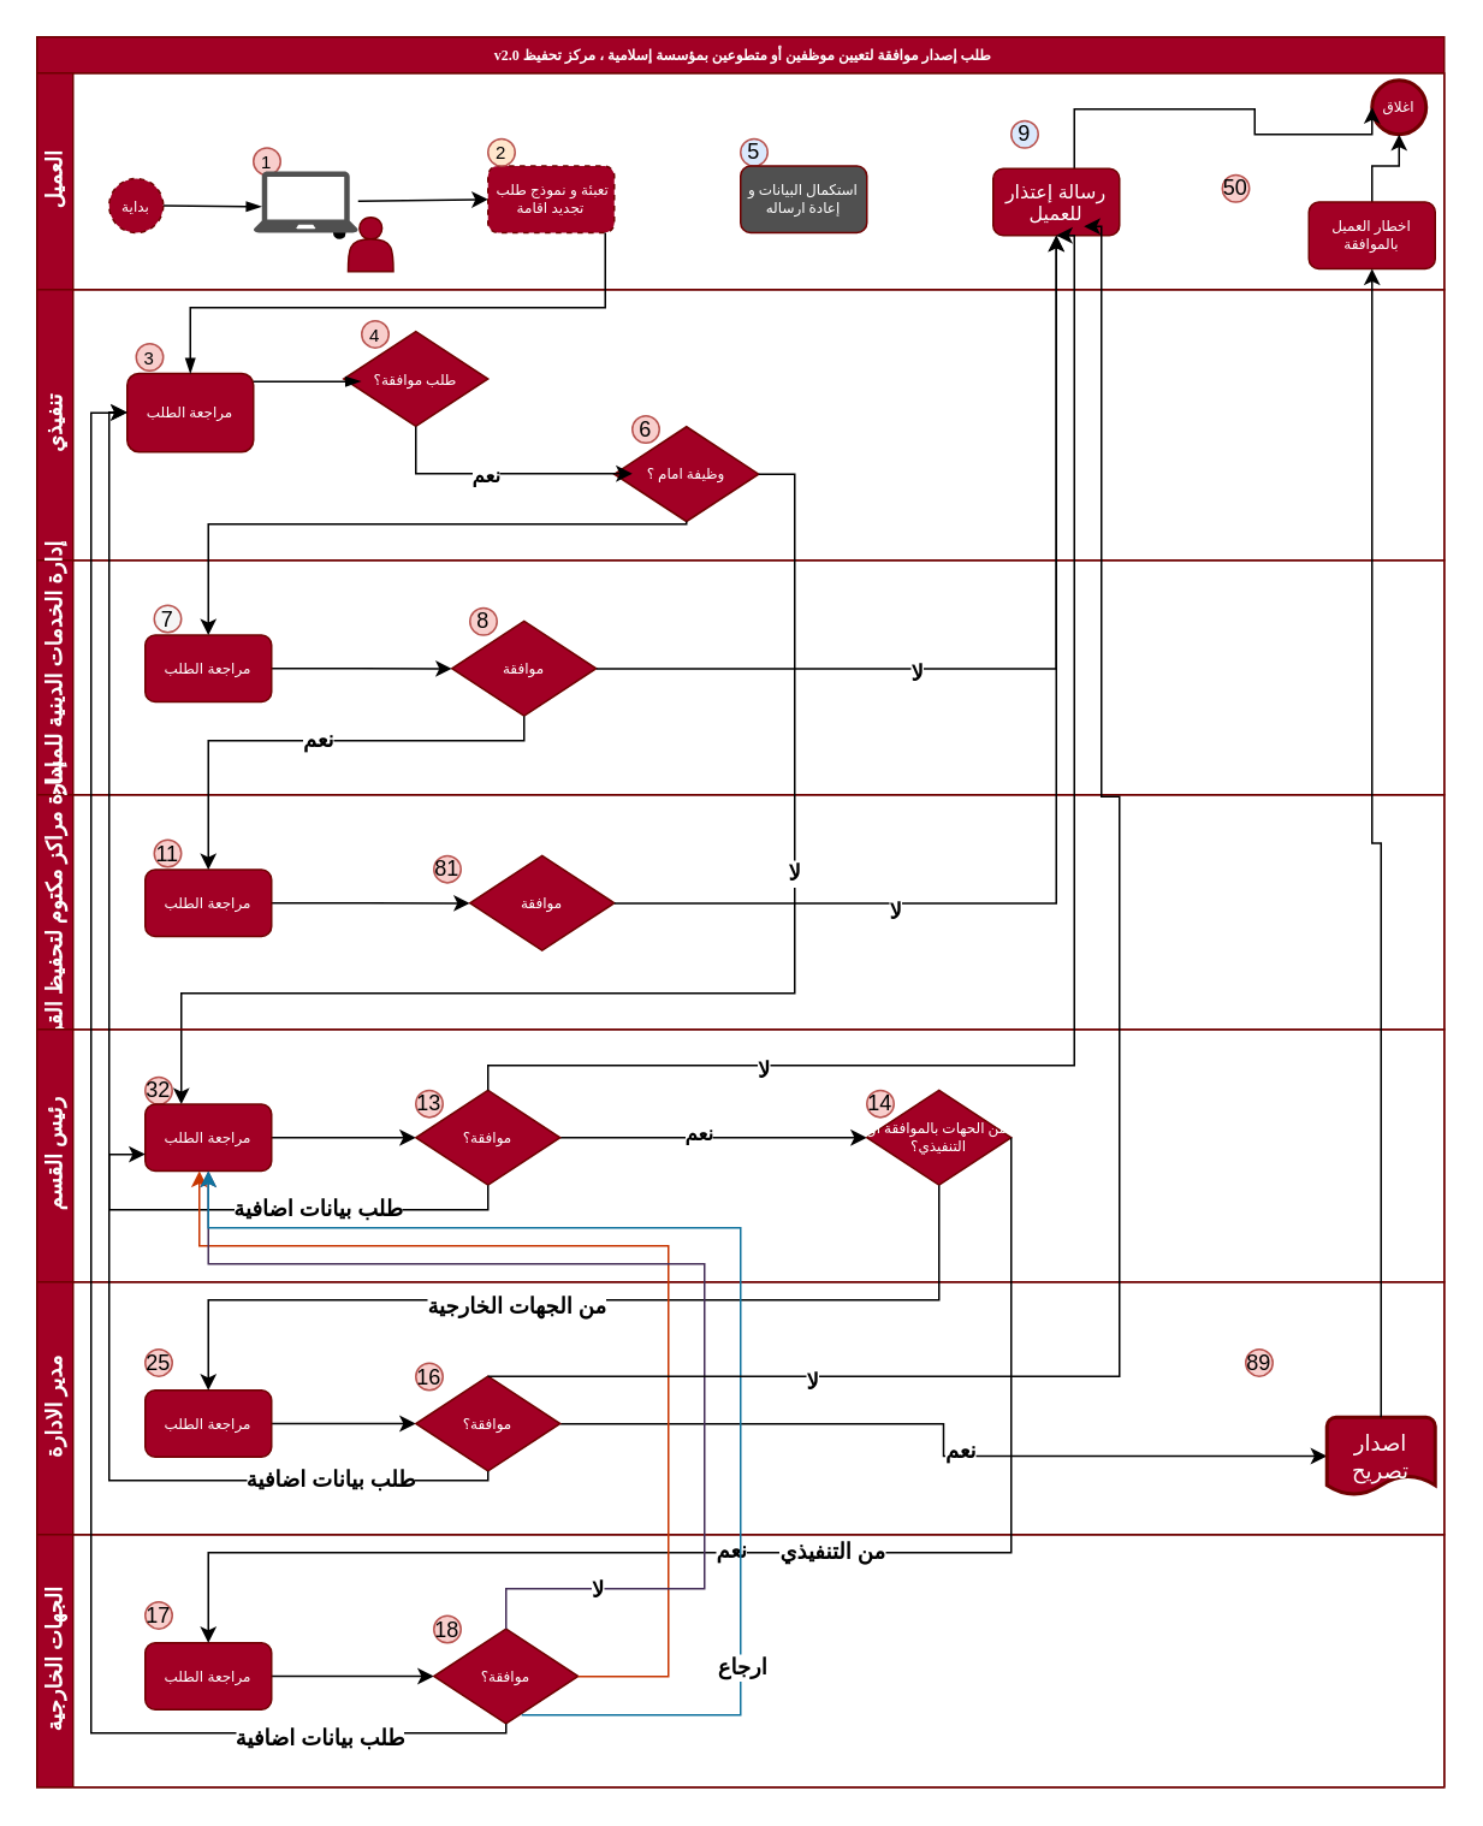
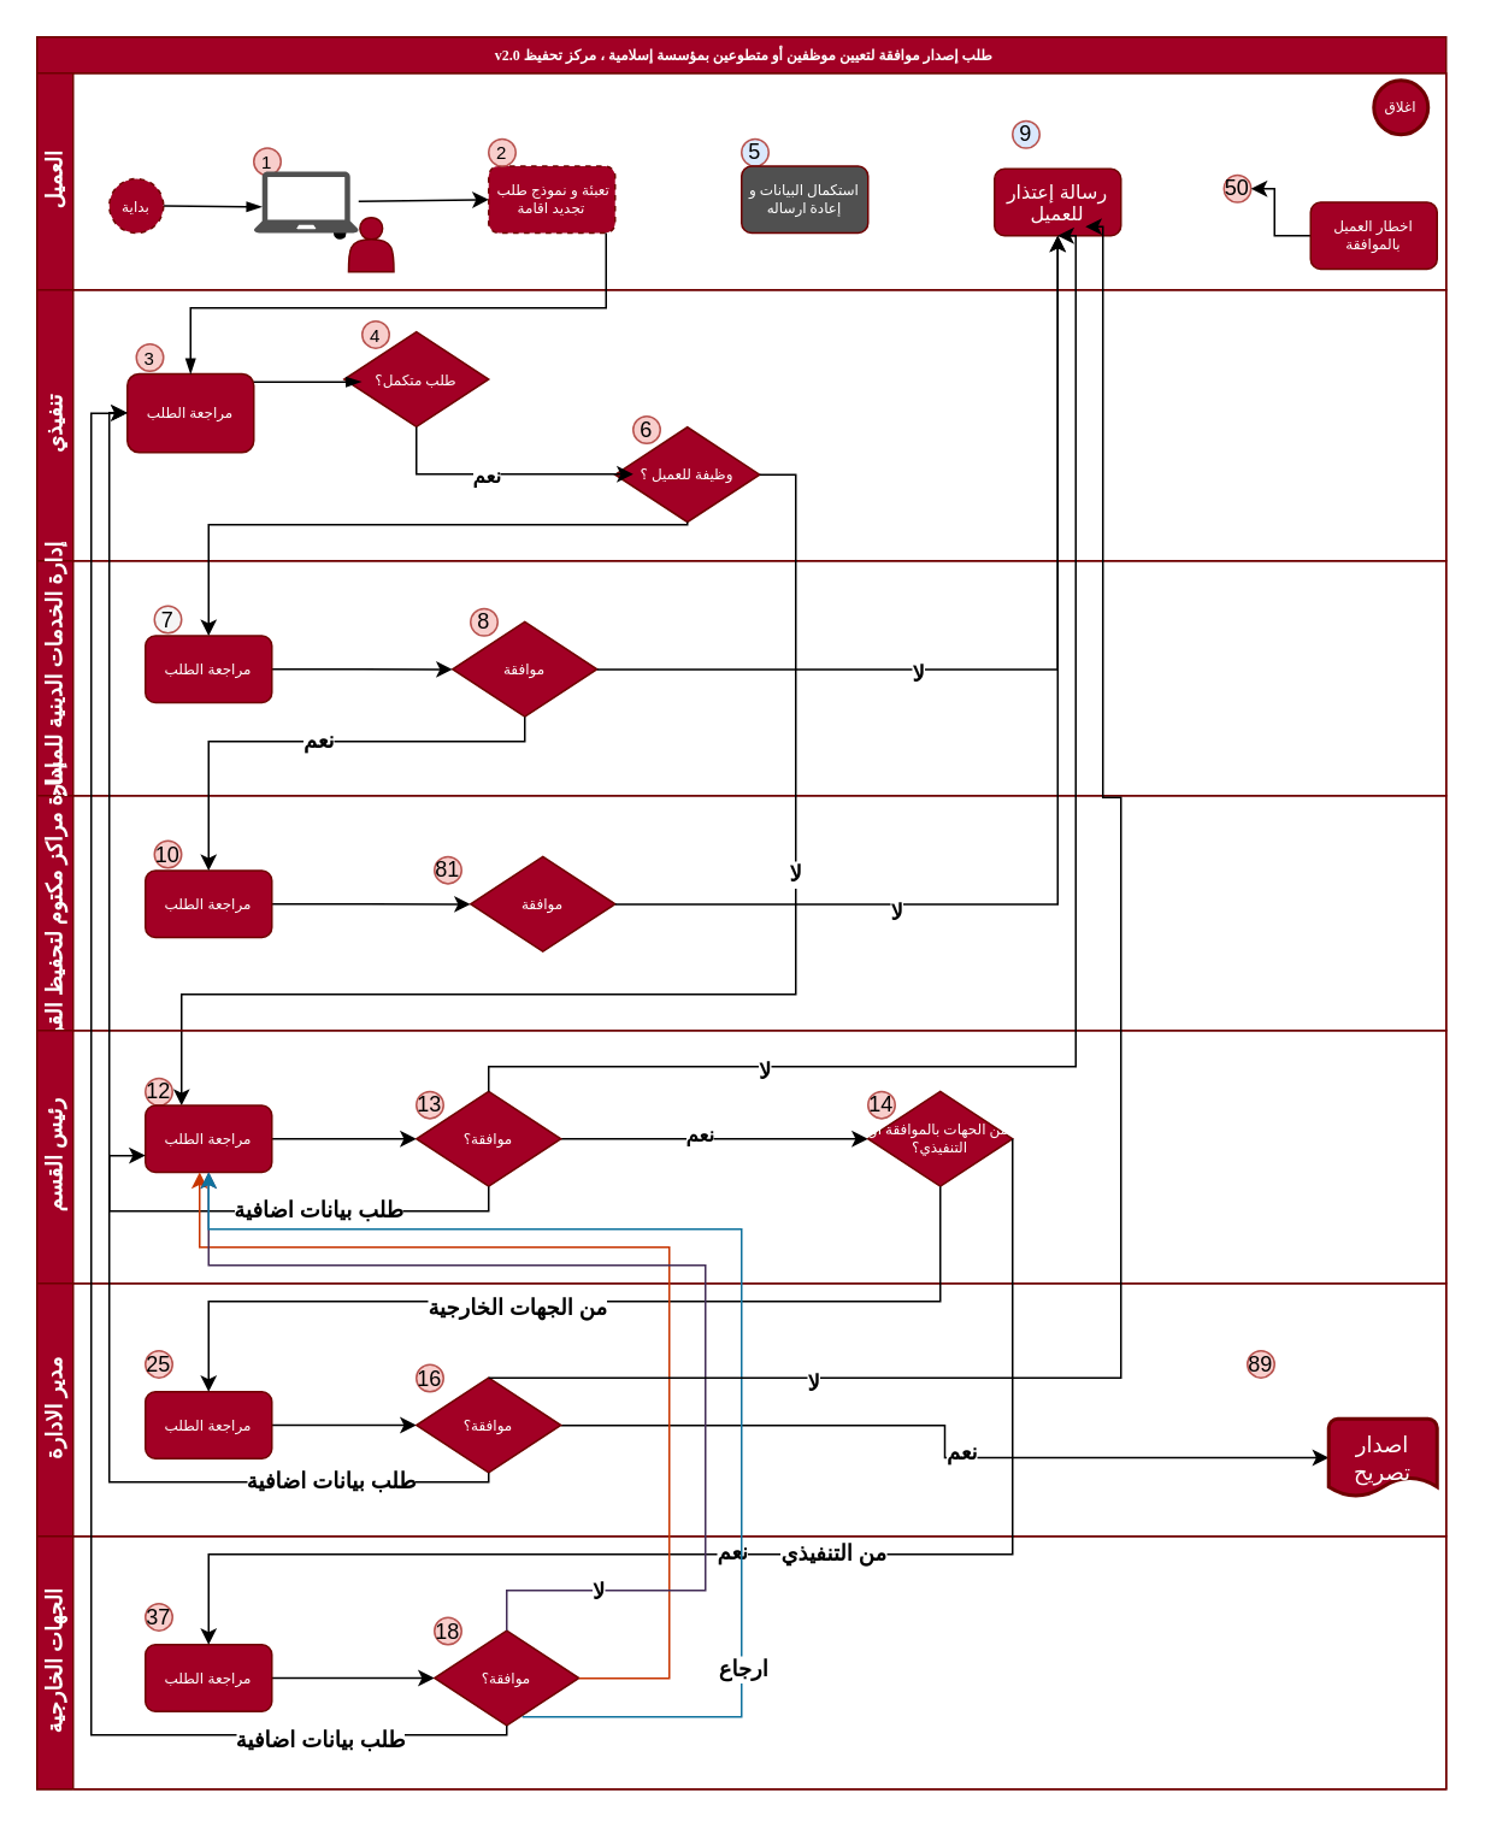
- <mxCell id="17" style="edgeStyle=orthogonalEdgeStyle;rounded=0;orthogonalLoop=1;jettySize=auto;html=1;entryX=0;entryY=0.5;entryDx=0;entryDy=0;fontSize=12;" parent="3" source="18" target="8" edge="1"><mxGeometry relative="1" as="geometry"><Array as="points"><mxPoint x="575" y="20" /><mxPoint x="675" y="20" /><mxPoint x="675" y="34" /></Array></mxGeometry></mxCell>
- <mxCell id="16" value="&lt;font style=&quot;font-size: 10px&quot;&gt;2&lt;/font&gt;" style="ellipse;whiteSpace=wrap;html=1;aspect=fixed;fillColor=#ffe6cc;strokeColor=#b85450;" parent="3" vertex="1"><mxGeometry x="250" y="36.5" width="15" height="15" as="geometry" /></mxCell>
+ <mxCell id="16" value="&lt;font style=&quot;font-size: 10px&quot;&gt;2&lt;/font&gt;" style="ellipse;whiteSpace=wrap;html=1;aspect=fixed;fillColor=#f8cecc;strokeColor=#b85450;" parent="3" vertex="1"><mxGeometry x="250" y="36.5" width="15" height="15" as="geometry" /></mxCell>
- <mxCell id="19" style="edgeStyle=orthogonalEdgeStyle;rounded=0;orthogonalLoop=1;jettySize=auto;html=1;entryX=0.5;entryY=1;entryDx=0;entryDy=0;fontSize=12;" parent="3" source="20" target="8" edge="1"><mxGeometry relative="1" as="geometry" /></mxCell>
+ <mxCell id="19" style="edgeStyle=orthogonalEdgeStyle;rounded=0;orthogonalLoop=1;jettySize=auto;html=1;fontSize=12;" parent="3" source="20" target="10" edge="1"><mxGeometry relative="1" as="geometry" /></mxCell>
- <mxCell id="24" value="طلب موافقة؟" style="strokeWidth=1;html=1;shape=mxgraph.flowchart.decision;whiteSpace=wrap;rounded=1;shadow=0;labelBackgroundColor=none;fontFamily=Verdana;fontSize=8;align=center;fillColor=#a20025;strokeColor=#6F0000;fontColor=#ffffff;" parent="22" vertex="1"><mxGeometry x="170" y="23.25" width="80" height="52.5" as="geometry" /></mxCell>
+ <mxCell id="24" value="طلب متكمل؟" style="strokeWidth=1;html=1;shape=mxgraph.flowchart.decision;whiteSpace=wrap;rounded=1;shadow=0;labelBackgroundColor=none;fontFamily=Verdana;fontSize=8;align=center;fillColor=#a20025;strokeColor=#6F0000;fontColor=#ffffff;" parent="22" vertex="1"><mxGeometry x="170" y="23.25" width="80" height="52.5" as="geometry" /></mxCell>
- <mxCell id="29" value="وظيفة امام ؟" style="strokeWidth=1;html=1;shape=mxgraph.flowchart.decision;whiteSpace=wrap;rounded=1;shadow=0;labelBackgroundColor=none;fontFamily=Verdana;fontSize=8;align=center;fillColor=#a20025;strokeColor=#6F0000;fontColor=#ffffff;" parent="22" vertex="1"><mxGeometry x="320" y="76" width="80" height="52.5" as="geometry" /></mxCell>
+ <mxCell id="29" value="وظيفة للعميل ؟" style="strokeWidth=1;html=1;shape=mxgraph.flowchart.decision;whiteSpace=wrap;rounded=1;shadow=0;labelBackgroundColor=none;fontFamily=Verdana;fontSize=8;align=center;fillColor=#a20025;strokeColor=#6F0000;fontColor=#ffffff;" parent="22" vertex="1"><mxGeometry x="320" y="76" width="80" height="52.5" as="geometry" /></mxCell>
- <mxCell id="100" style="edgeStyle=orthogonalEdgeStyle;rounded=0;orthogonalLoop=1;jettySize=auto;html=1;fontSize=12;entryX=0.5;entryY=1;entryDx=0;entryDy=0;" parent="2" source="75" target="20" edge="1"><mxGeometry relative="1" as="geometry"><mxPoint x="690" y="110" as="targetPoint" /></mxGeometry></mxCell>
- <mxCell id="40" value="11" style="ellipse;whiteSpace=wrap;html=1;aspect=fixed;fillColor=#f8cecc;strokeColor=#b85450;" parent="39" vertex="1"><mxGeometry x="65" y="25" width="15" height="15" as="geometry" /></mxCell>
+ <mxCell id="40" value="10" style="ellipse;whiteSpace=wrap;html=1;aspect=fixed;fillColor=#f8cecc;strokeColor=#b85450;" parent="39" vertex="1"><mxGeometry x="65" y="25" width="15" height="15" as="geometry" /></mxCell>
- <mxCell id="50" value="32" style="ellipse;whiteSpace=wrap;html=1;aspect=fixed;fillColor=#f8cecc;strokeColor=#b85450;" parent="48" vertex="1"><mxGeometry x="60" y="26.5" width="15" height="15" as="geometry" /></mxCell>
+ <mxCell id="50" value="12" style="ellipse;whiteSpace=wrap;html=1;aspect=fixed;fillColor=#f8cecc;strokeColor=#b85450;" parent="48" vertex="1"><mxGeometry x="60" y="26.5" width="15" height="15" as="geometry" /></mxCell>
- <mxCell id="78" value="17" style="ellipse;whiteSpace=wrap;html=1;aspect=fixed;fillColor=#f8cecc;strokeColor=#b85450;" parent="76" vertex="1"><mxGeometry x="60" y="37.25" width="15" height="15" as="geometry" /></mxCell>
+ <mxCell id="78" value="37" style="ellipse;whiteSpace=wrap;html=1;aspect=fixed;fillColor=#f8cecc;strokeColor=#b85450;" parent="76" vertex="1"><mxGeometry x="60" y="37.25" width="15" height="15" as="geometry" /></mxCell>
